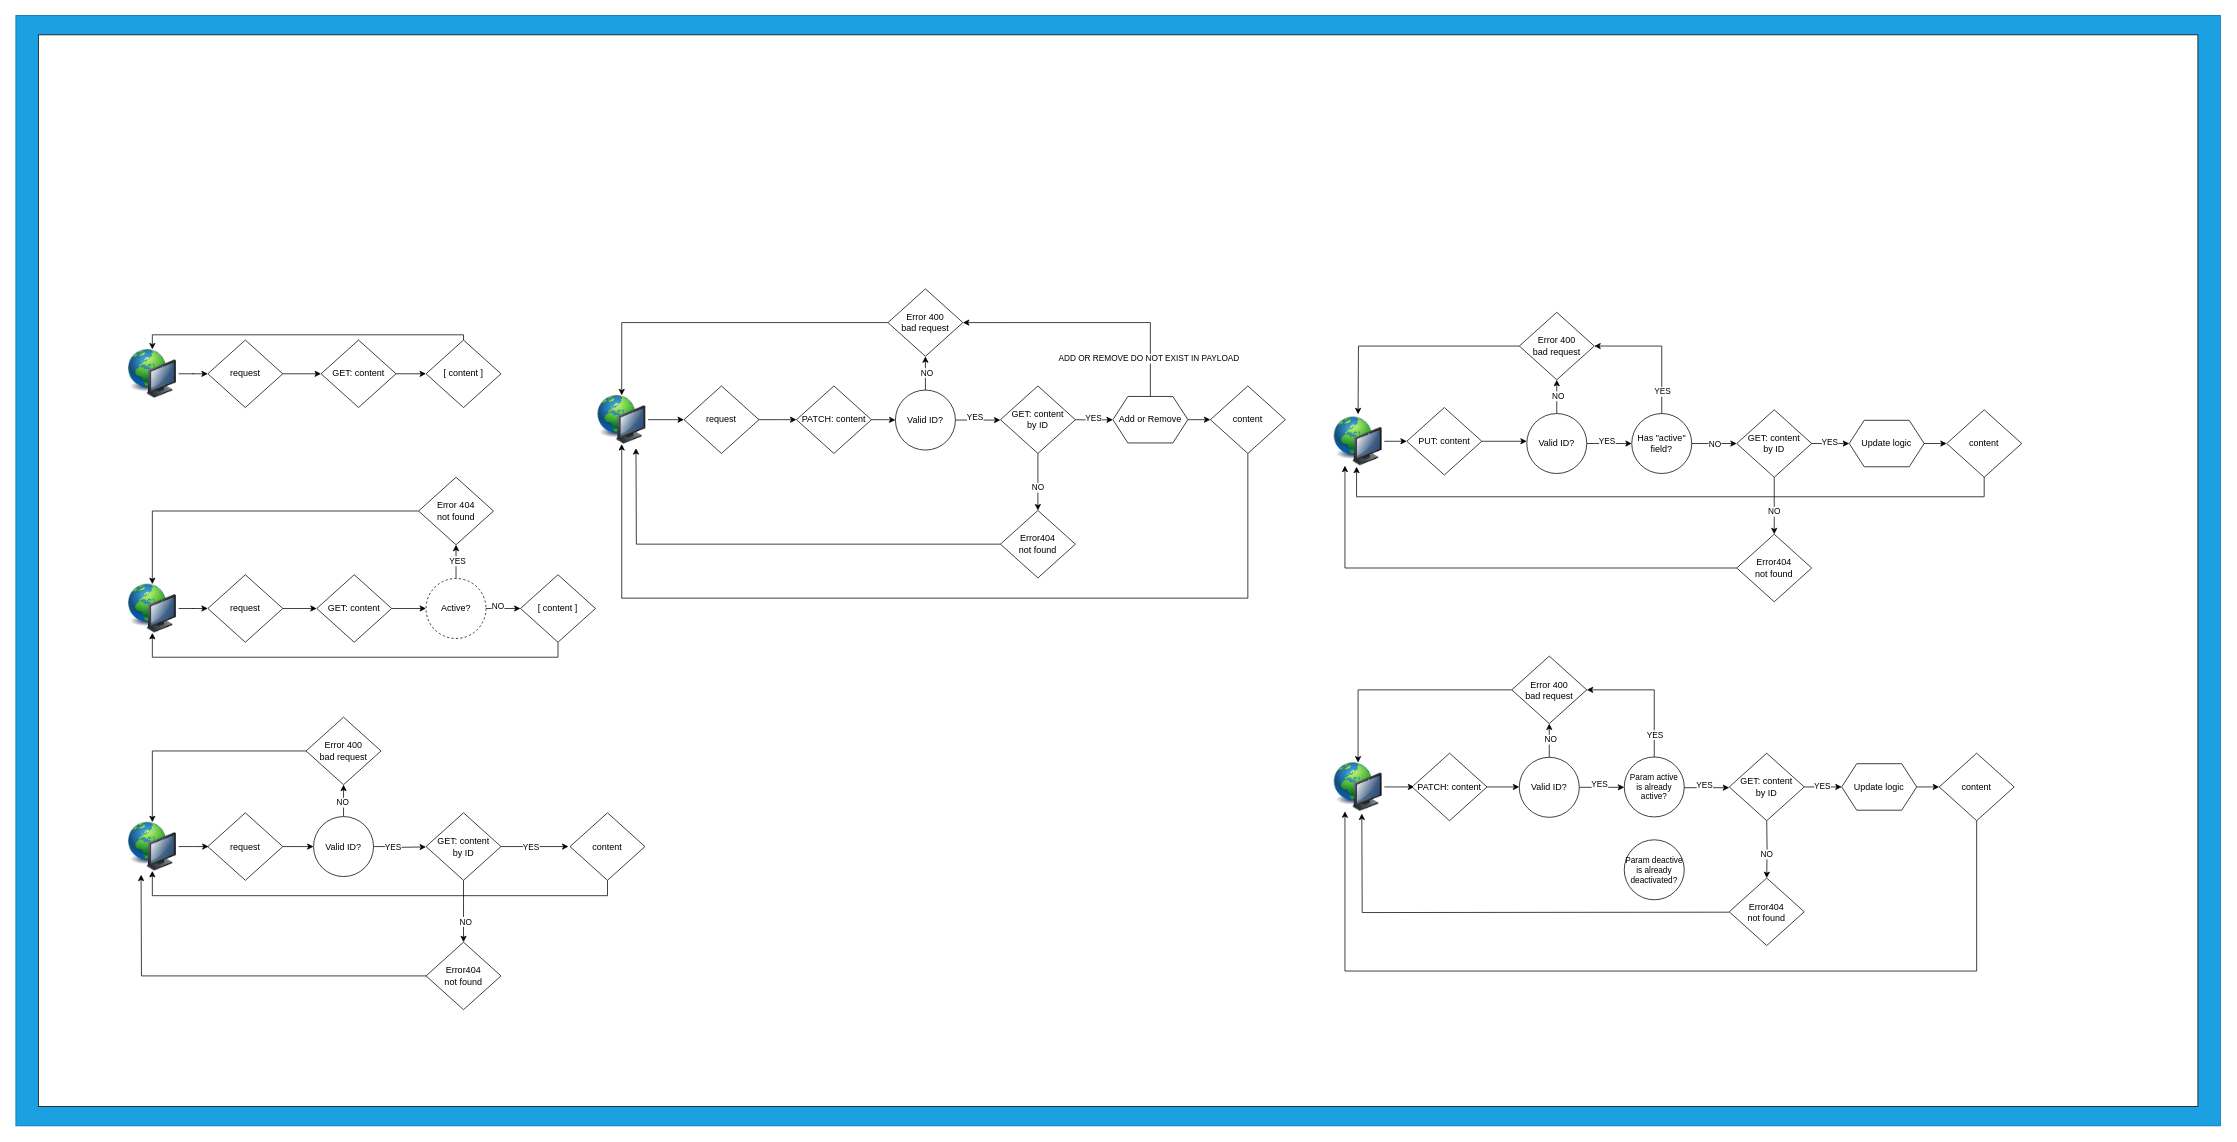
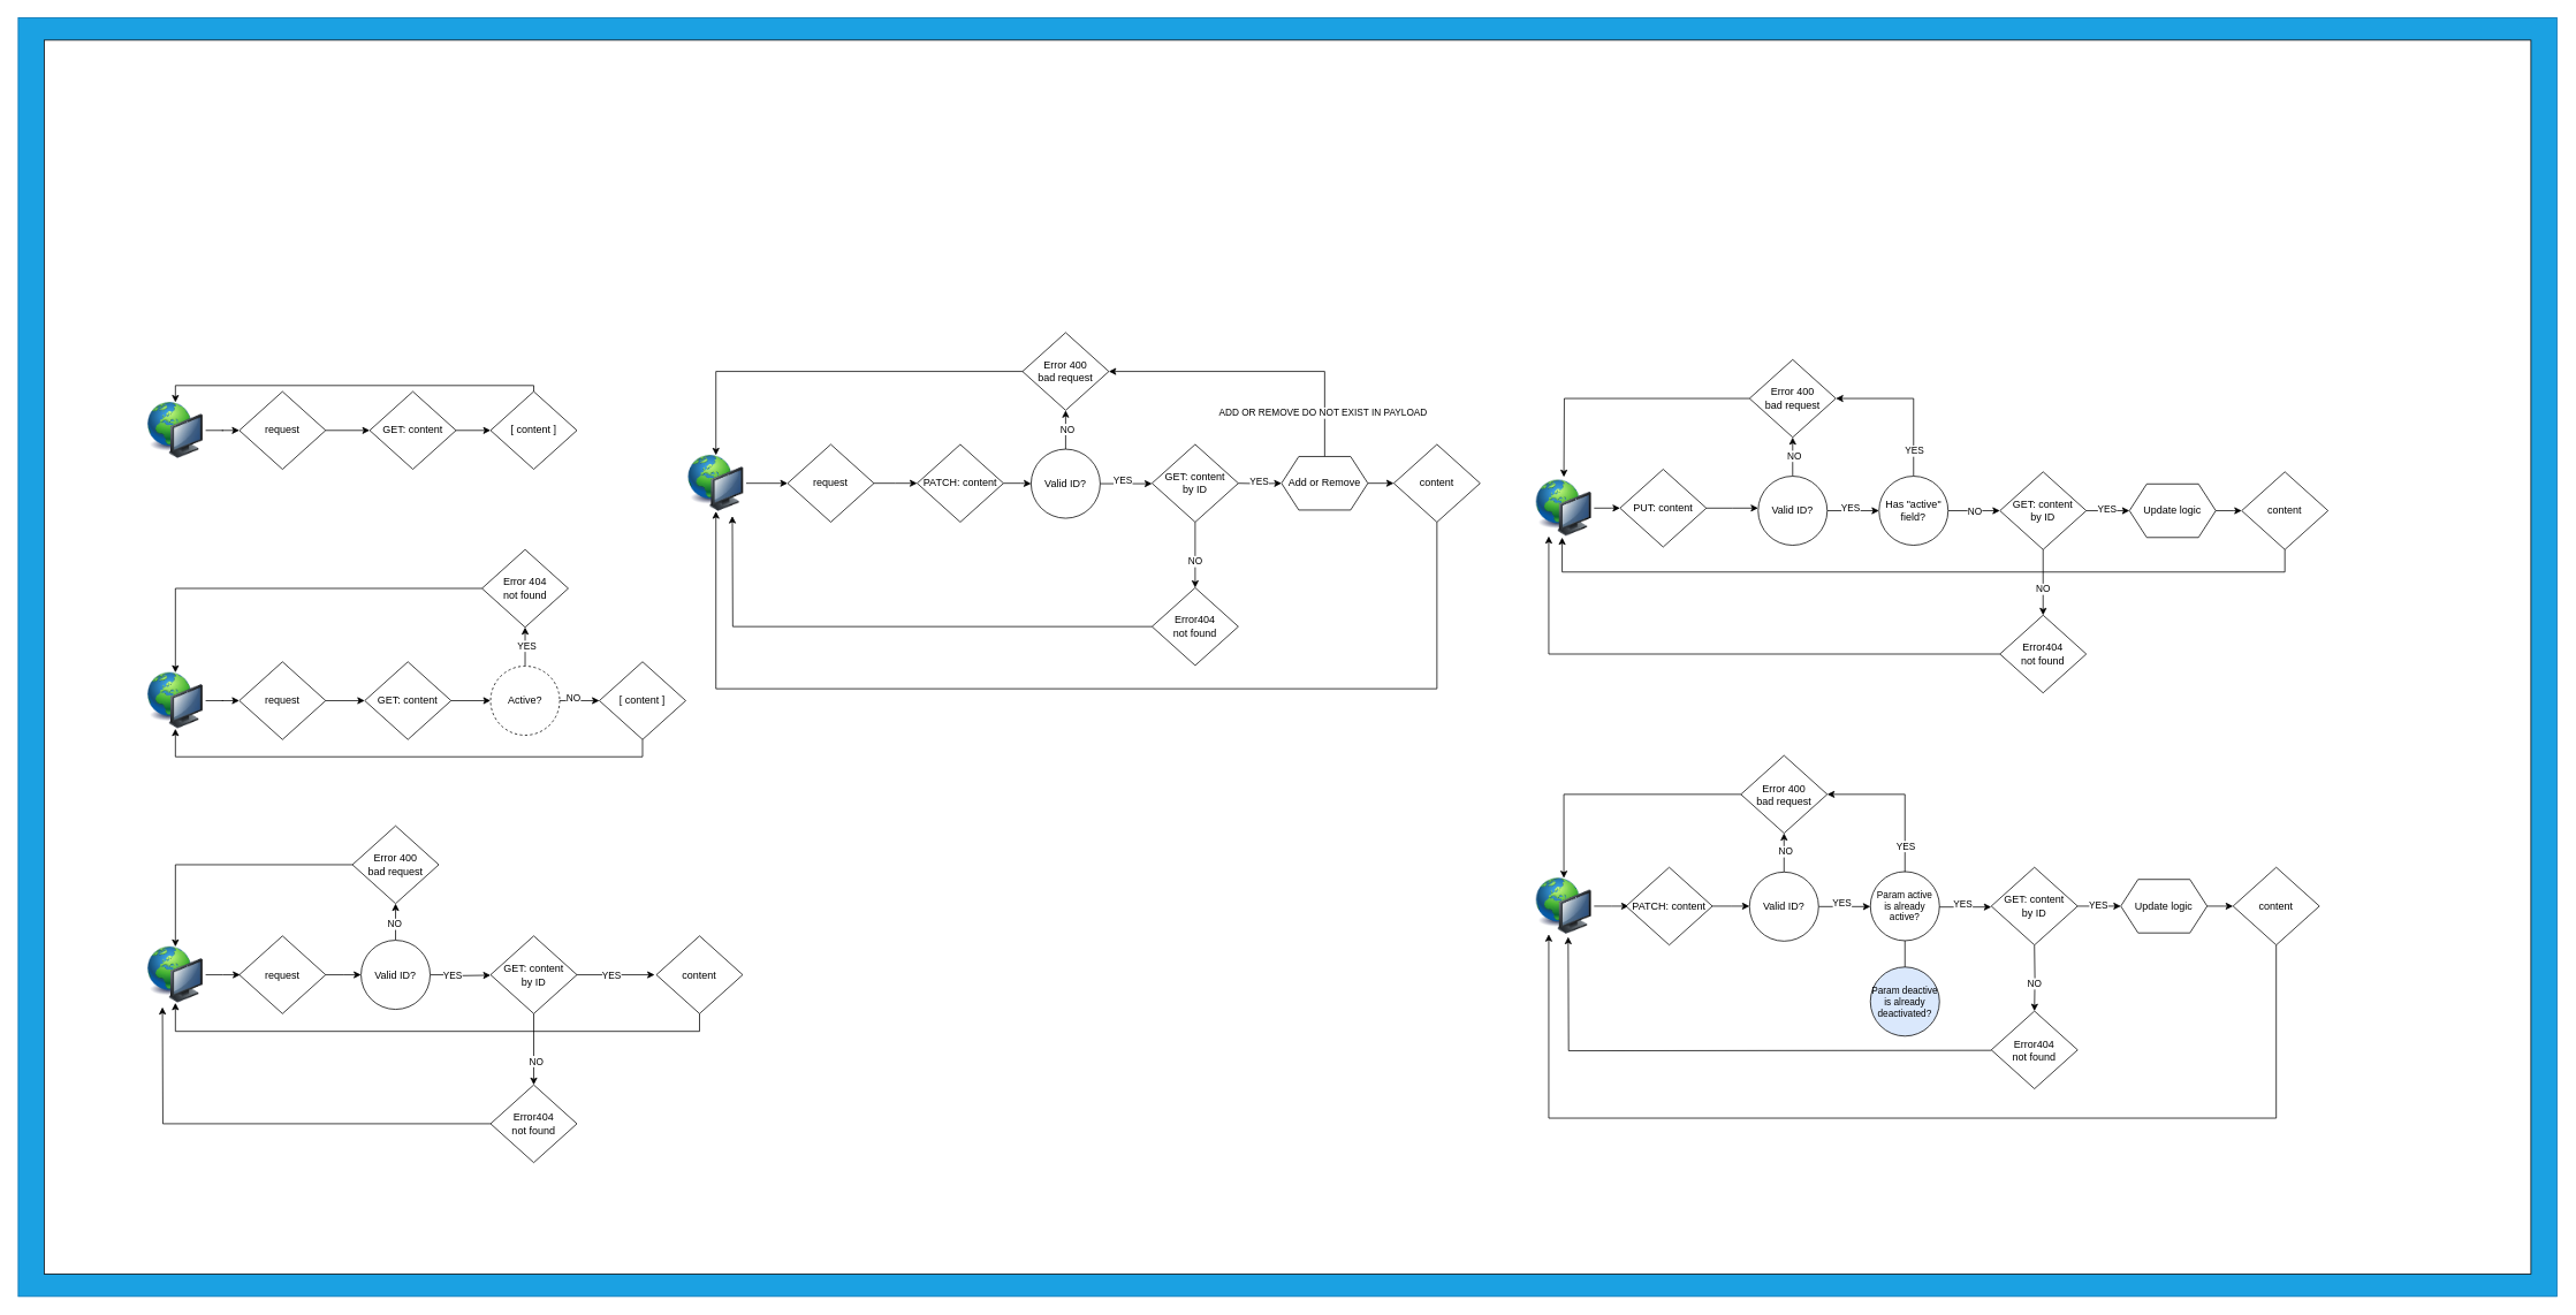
+ <mxCell id="97" value="" style="endArrow=none;html=1;rounded=0;entryX=0.5;entryY=1;entryDx=0;entryDy=0;exitX=0.5;exitY=0;exitDx=0;exitDy=0;" edge="1" parent="1" source="96" target="91"><mxGeometry width="50" height="50" relative="1" as="geometry"><mxPoint x="2205" y="1114.5" as="sourcePoint" /><mxPoint x="2165" y="804.5" as="targetPoint" /></mxGeometry></mxCell>
- <mxCell id="96" value="Param deactive&lt;br style=&quot;font-size: 11px;&quot;&gt;is already&lt;br style=&quot;font-size: 11px;&quot;&gt;deactivated?" style="ellipse;whiteSpace=wrap;html=1;fontSize=11;" vertex="1" parent="1"><mxGeometry x="2165" y="1119.5" width="80" height="80" as="geometry" /></mxCell>
+ <mxCell id="96" value="Param deactive&lt;br style=&quot;font-size: 11px;&quot;&gt;is already&lt;br style=&quot;font-size: 11px;&quot;&gt;deactivated?" style="ellipse;whiteSpace=wrap;html=1;fontSize=11;fillColor=#dae8fc;" vertex="1" parent="1"><mxGeometry x="2165" y="1119.5" width="80" height="80" as="geometry" /></mxCell>
